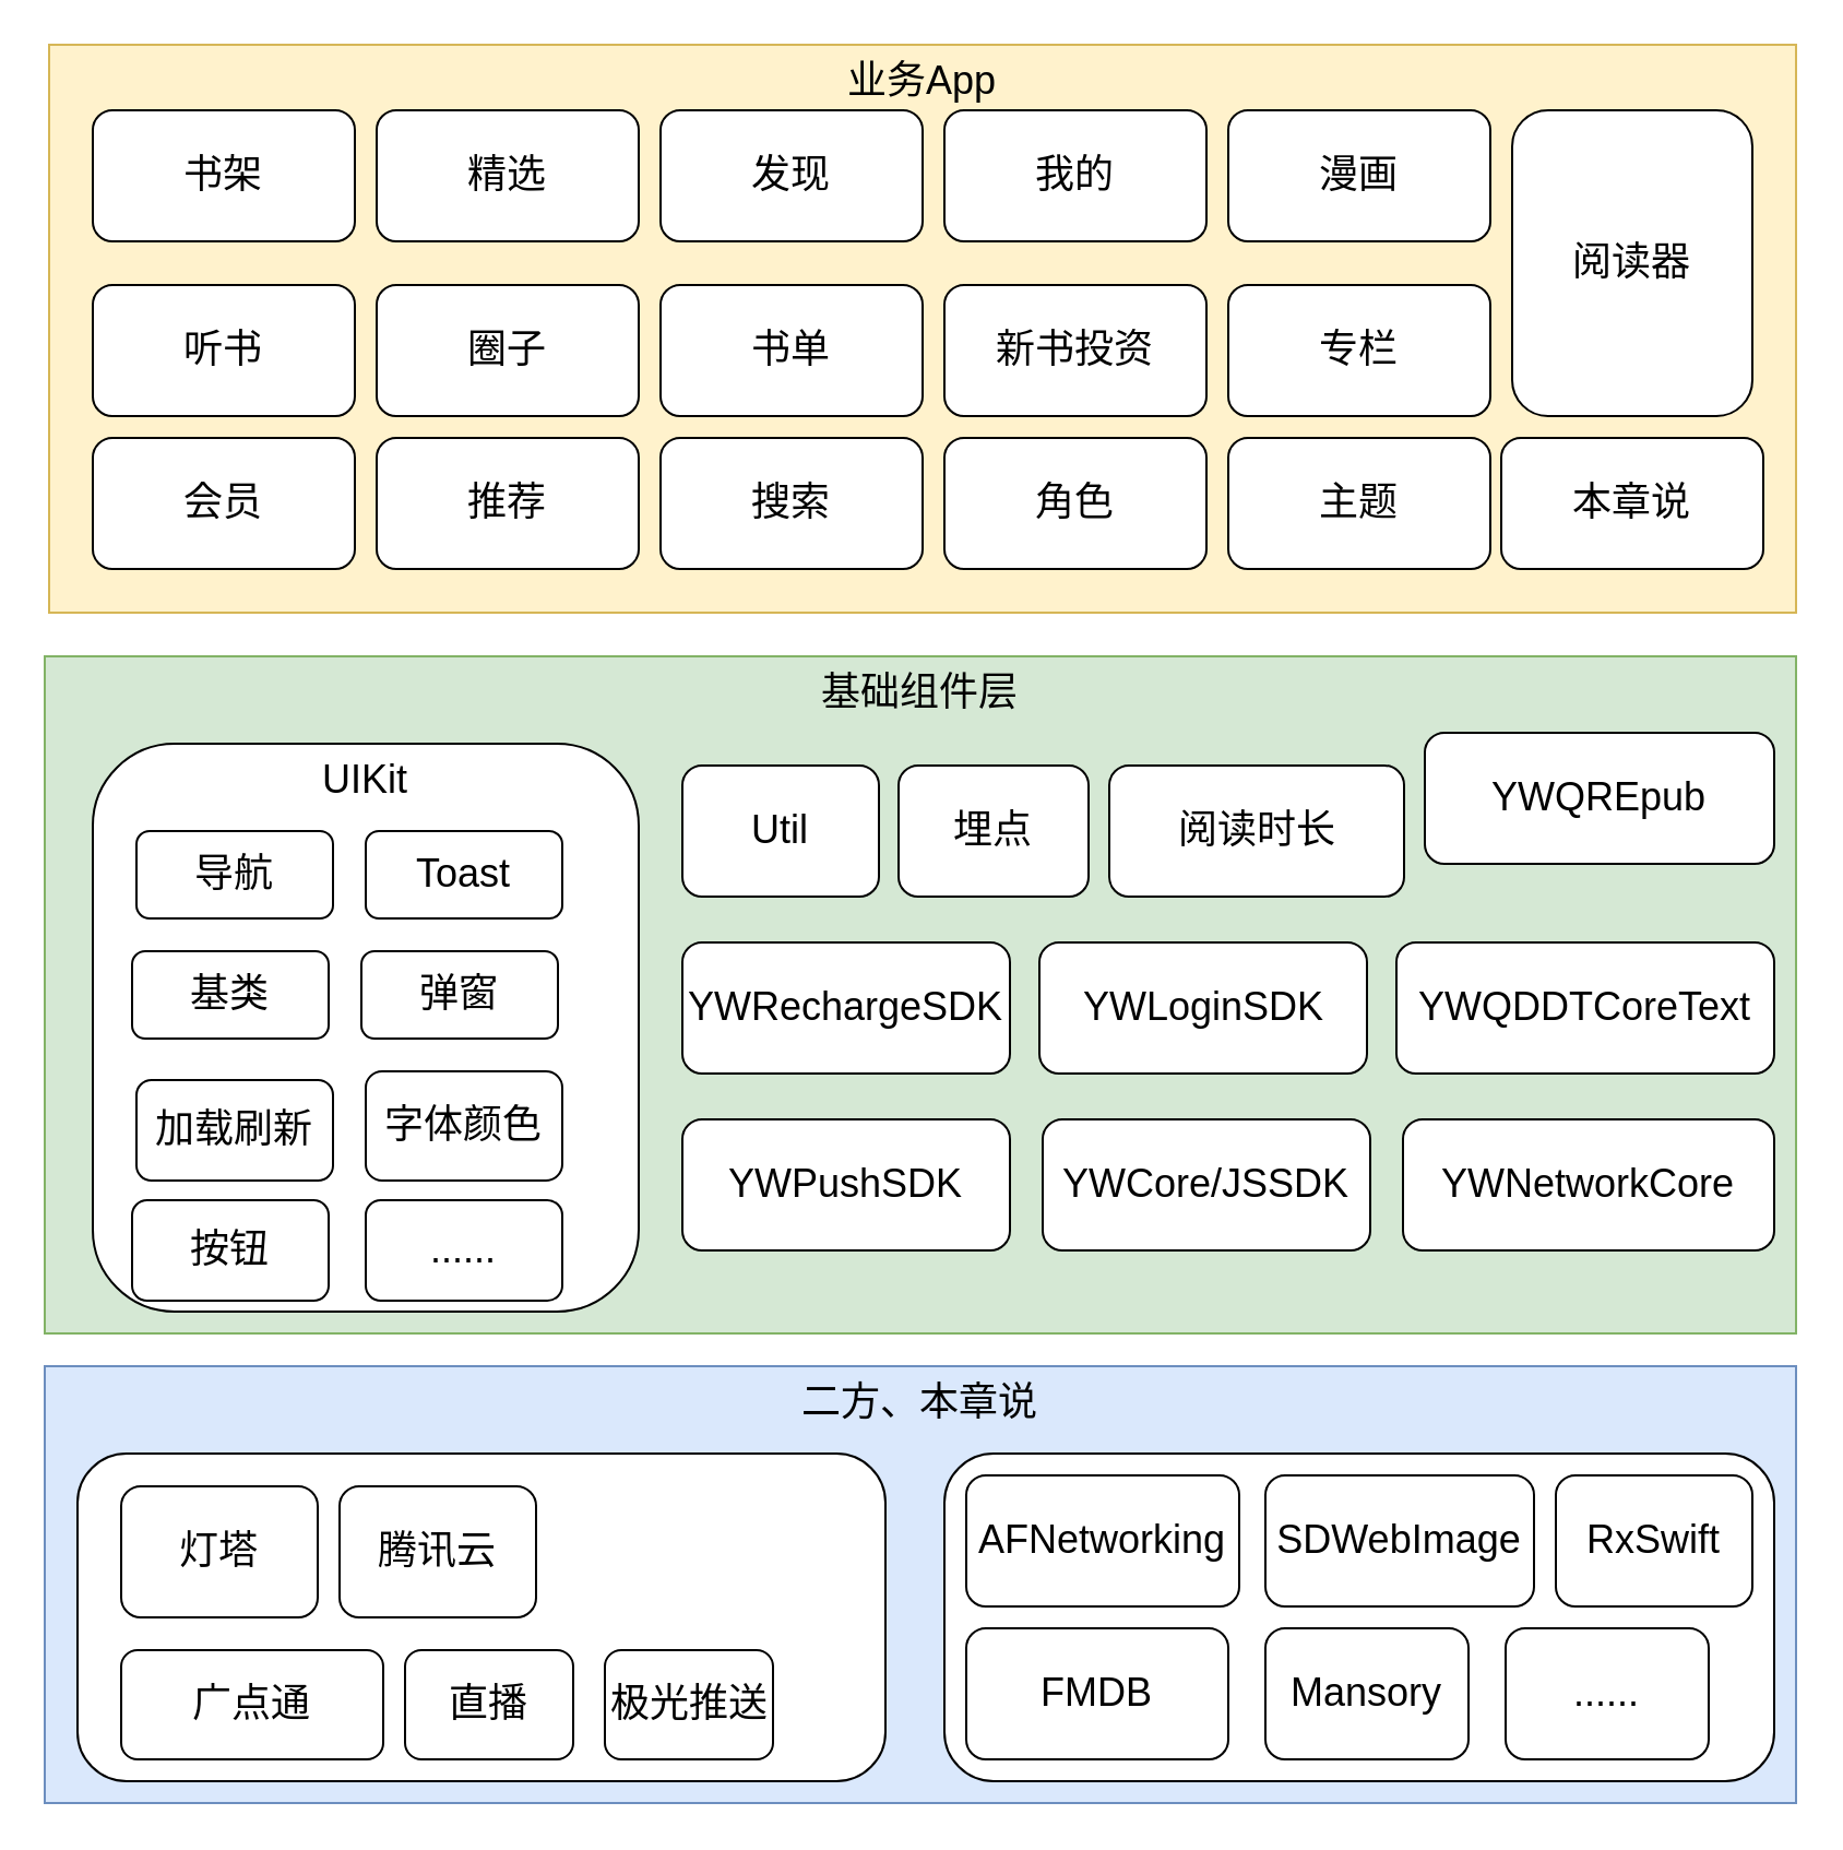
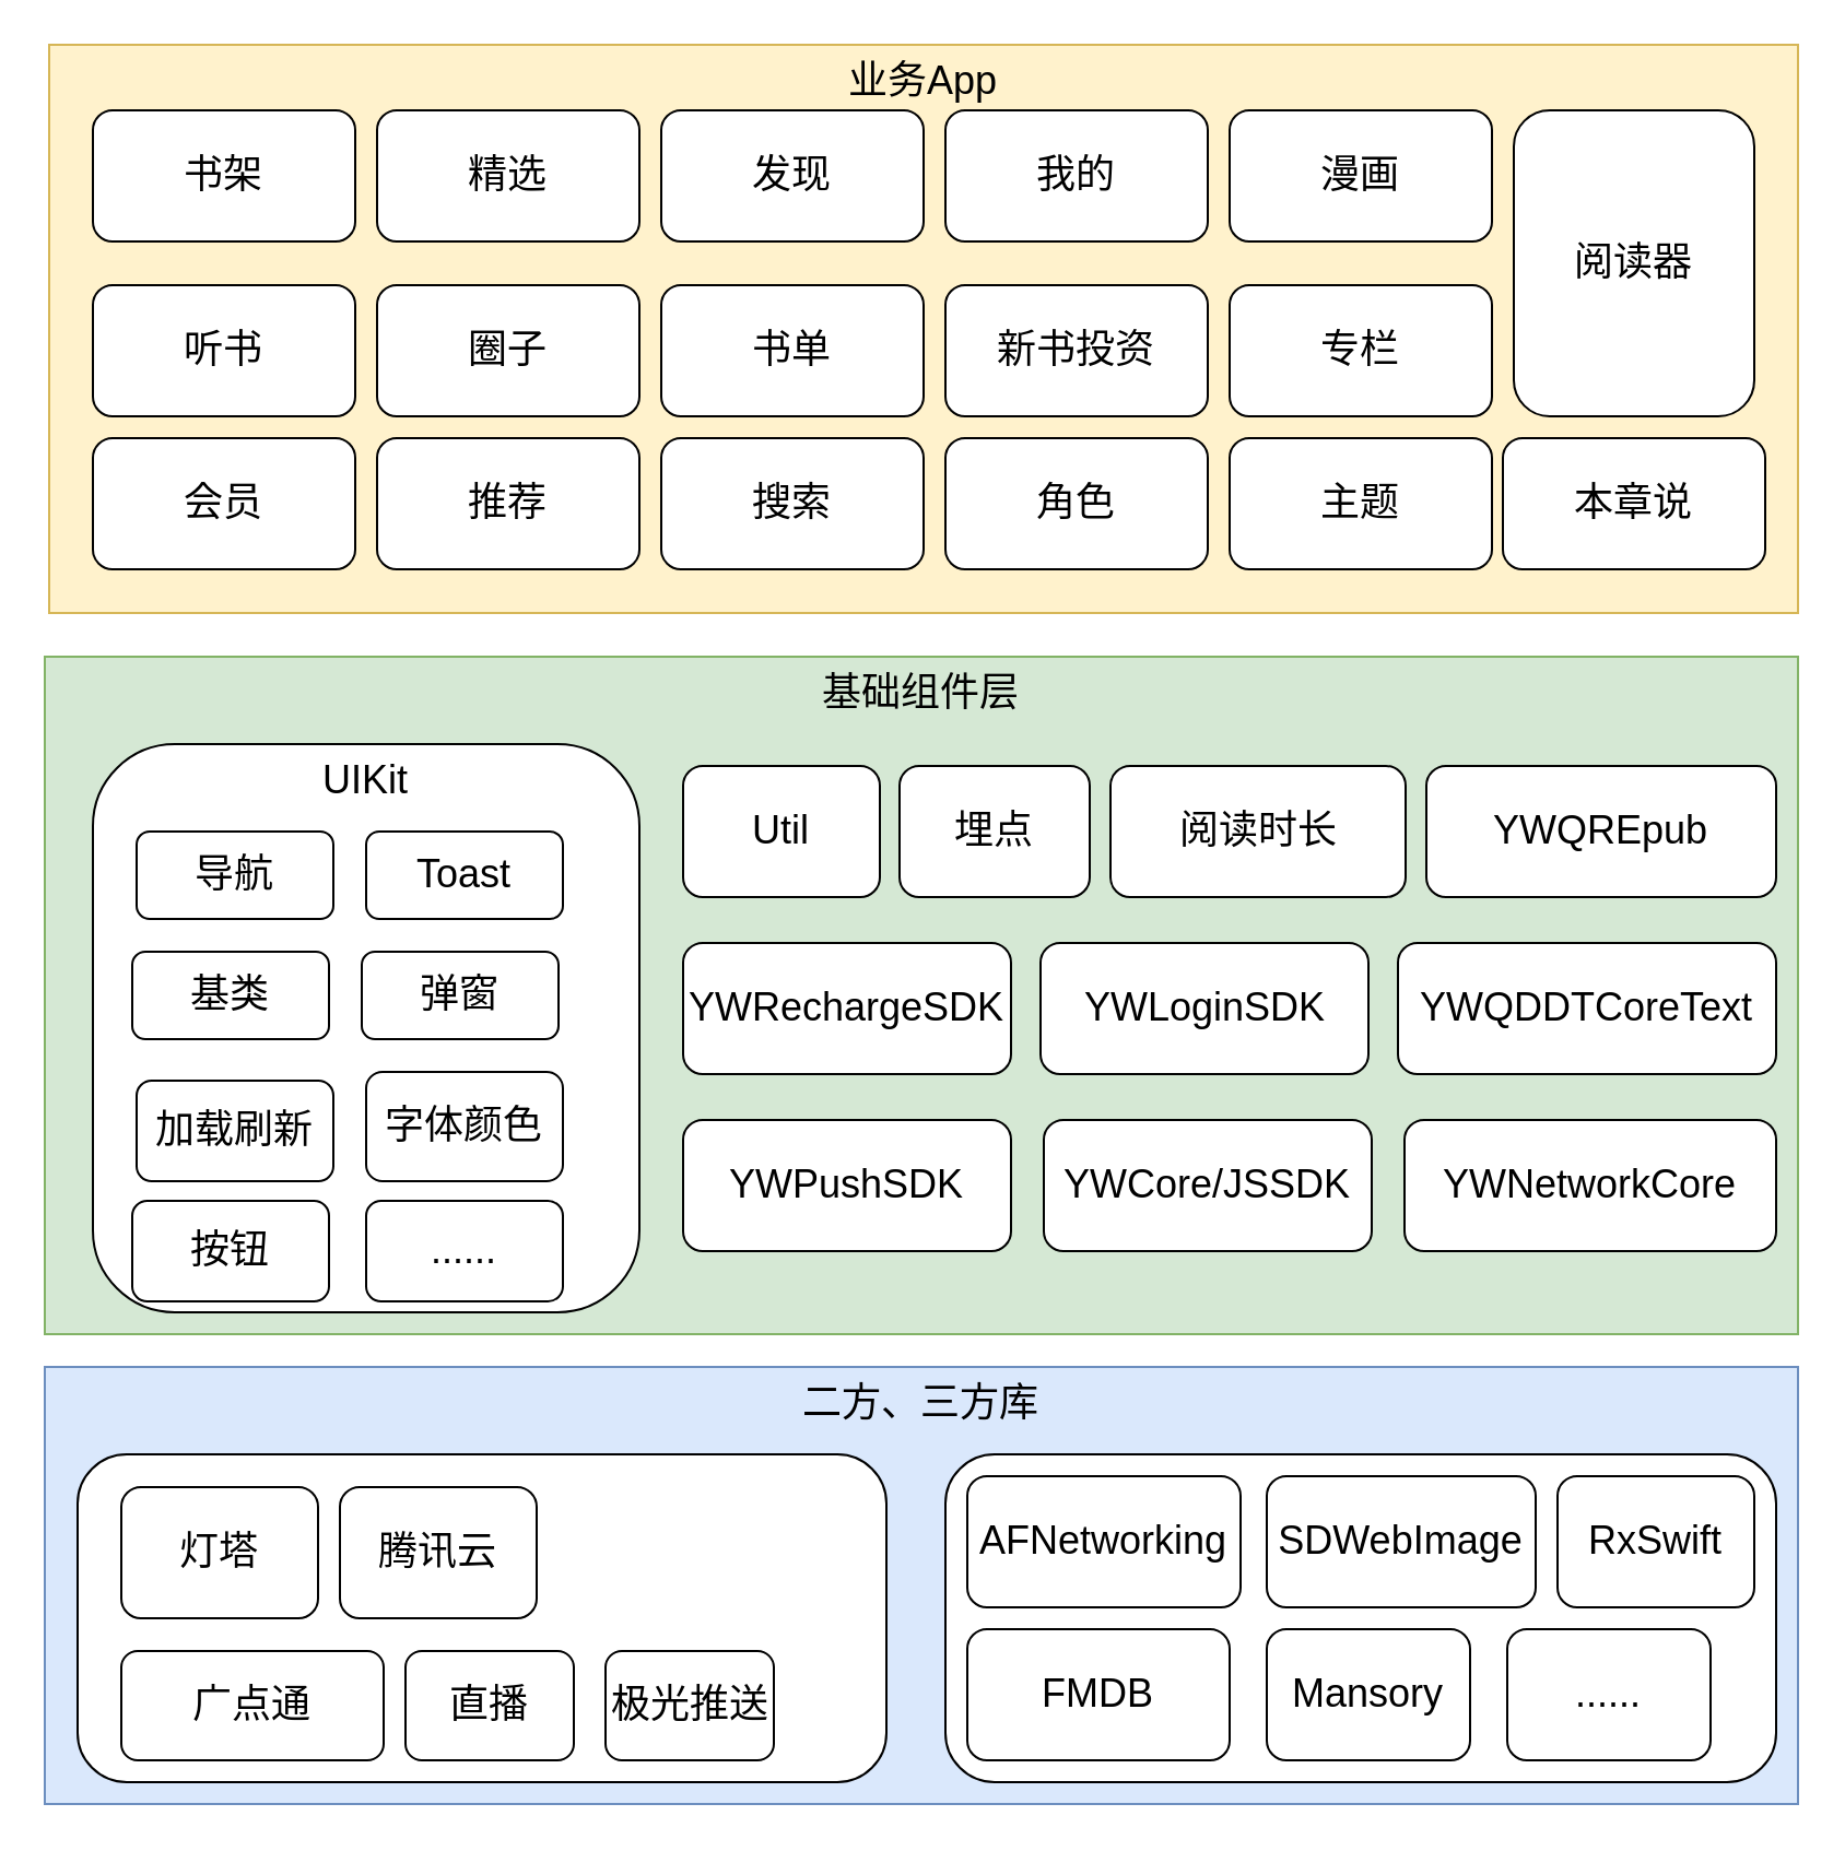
- <mxCell id="26" value="YWQREpub" style="rounded=1;whiteSpace=wrap;html=1;fontSize=18;" vertex="1" parent="1"><mxGeometry x="652" y="335" width="160" height="60" as="geometry" /></mxCell>
+ <mxCell id="26" value="YWQREpub" style="rounded=1;whiteSpace=wrap;html=1;fontSize=18;" vertex="1" parent="1"><mxGeometry x="652" y="350" width="160" height="60" as="geometry" /></mxCell>
- <mxCell id="4" value="二方、本章说" style="rounded=0;whiteSpace=wrap;html=1;fillColor=#dae8fc;strokeColor=#6c8ebf;verticalAlign=top;fontSize=18;" vertex="1" parent="1"><mxGeometry x="20" y="625" width="802" height="200" as="geometry" /></mxCell>
+ <mxCell id="4" value="二方、三方库" style="rounded=0;whiteSpace=wrap;html=1;fillColor=#dae8fc;strokeColor=#6c8ebf;verticalAlign=top;fontSize=18;" vertex="1" parent="1"><mxGeometry x="20" y="625" width="802" height="200" as="geometry" /></mxCell>
